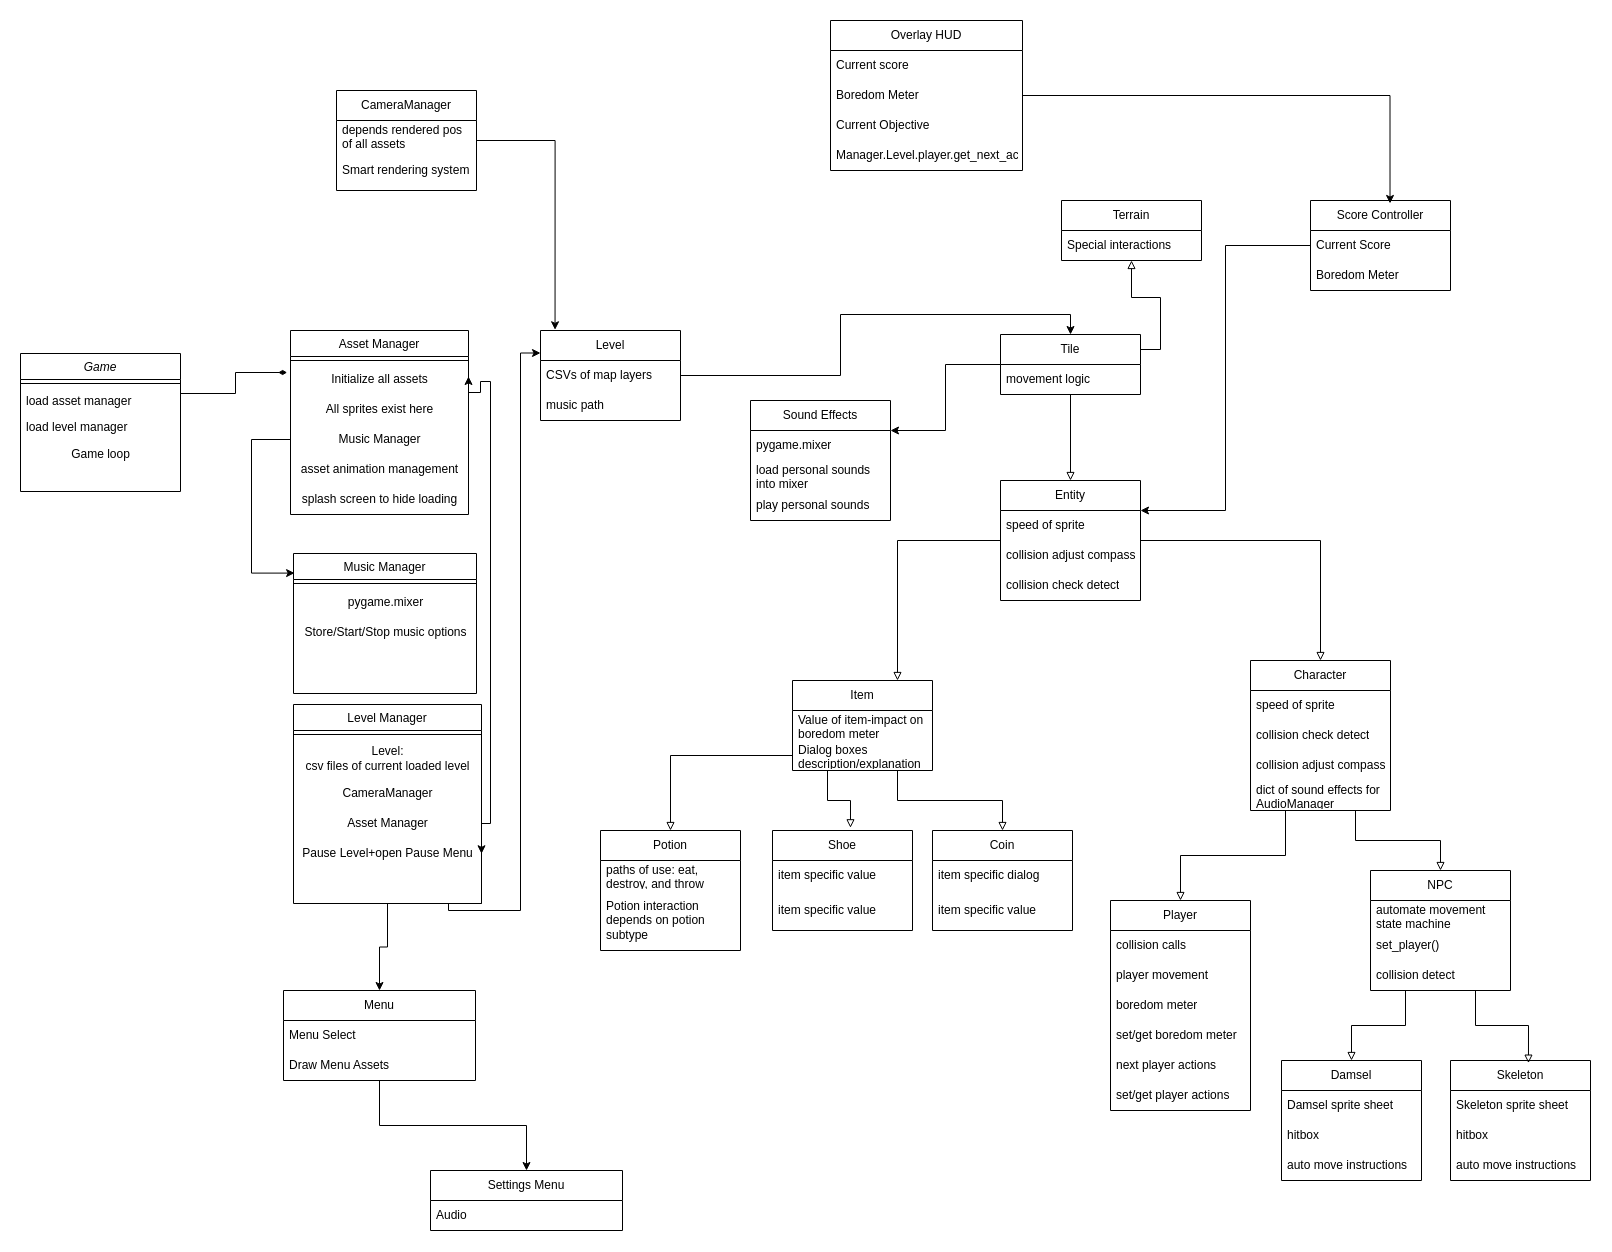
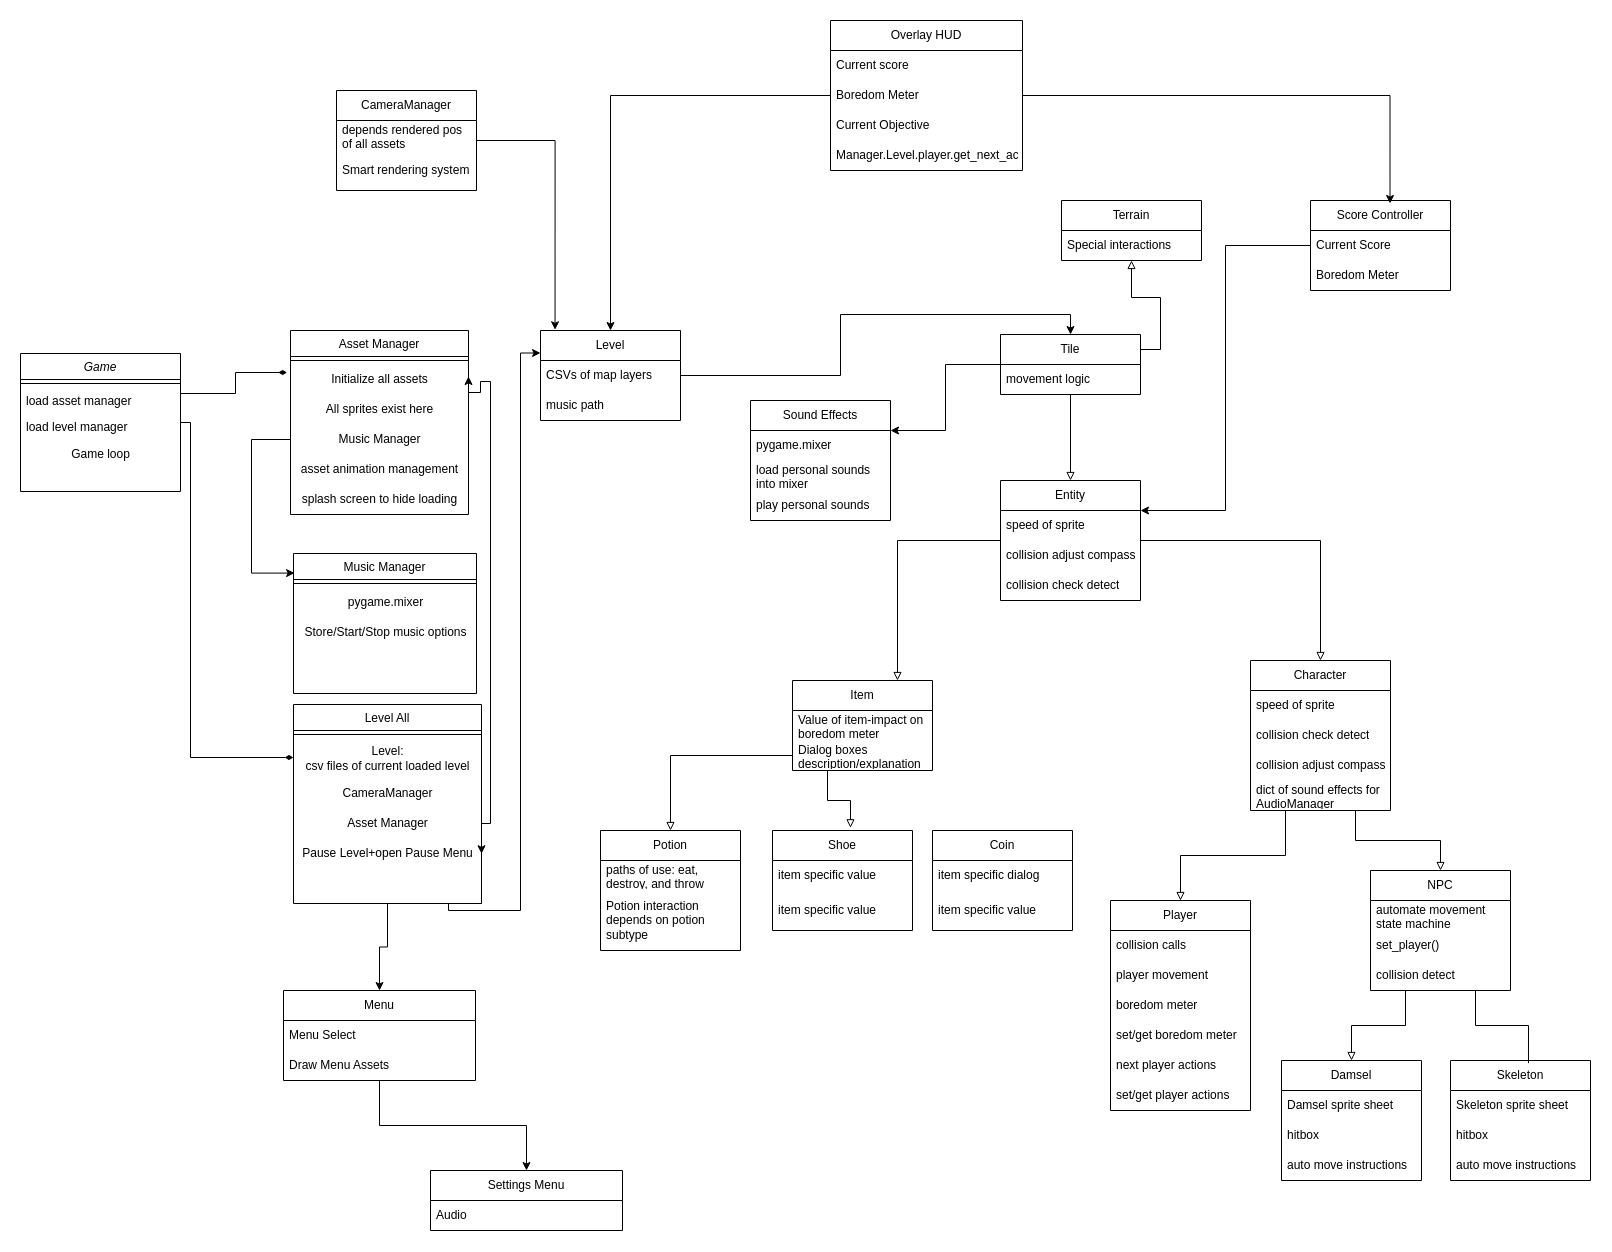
+ <mxCell id="77" style="edgeStyle=orthogonalEdgeStyle;rounded=0;orthogonalLoop=1;jettySize=auto;html=1;entryX=0.5;entryY=0;entryDx=0;entryDy=0;" edge="1" parent="1" source="78" target="30"><mxGeometry relative="1" as="geometry" /></mxCell>
+ <mxCell id="83" style="edgeStyle=orthogonalEdgeStyle;rounded=0;orthogonalLoop=1;jettySize=auto;html=1;entryX=0;entryY=0.475;entryDx=0;entryDy=0;entryPerimeter=0;endArrow=diamondThin;endFill=1;" parent="1" source="2" target="22" edge="1"><mxGeometry relative="1" as="geometry"><Array as="points"><mxPoint x="190" y="422" /><mxPoint x="190" y="757" /></Array></mxGeometry></mxCell>
- <mxCell id="20" value="Level Manager" style="swimlane;fontStyle=0;align=center;verticalAlign=top;childLayout=stackLayout;horizontal=1;startSize=26;horizontalStack=0;resizeParent=1;resizeLast=0;collapsible=1;marginBottom=0;rounded=0;shadow=0;strokeWidth=1;" parent="1" vertex="1"><mxGeometry x="293" y="704" width="188" height="199" as="geometry"><mxRectangle x="550" y="140" width="160" height="26" as="alternateBounds" /></mxGeometry></mxCell>
+ <mxCell id="20" value="Level All" style="swimlane;fontStyle=0;align=center;verticalAlign=top;childLayout=stackLayout;horizontal=1;startSize=26;horizontalStack=0;resizeParent=1;resizeLast=0;collapsible=1;marginBottom=0;rounded=0;shadow=0;strokeWidth=1;" parent="1" vertex="1"><mxGeometry x="293" y="704" width="188" height="199" as="geometry"><mxRectangle x="550" y="140" width="160" height="26" as="alternateBounds" /></mxGeometry></mxCell>
- <mxCell id="35" style="edgeStyle=orthogonalEdgeStyle;rounded=0;orthogonalLoop=1;jettySize=auto;html=1;exitX=0.75;exitY=1;exitDx=0;exitDy=0;entryX=0.5;entryY=0;entryDx=0;entryDy=0;endArrow=block;endFill=0;" parent="1" source="36" target="46" edge="1"><mxGeometry relative="1" as="geometry" /></mxCell>
- <mxCell id="70" style="edgeStyle=orthogonalEdgeStyle;rounded=0;orthogonalLoop=1;jettySize=auto;html=1;exitX=0.75;exitY=1;exitDx=0;exitDy=0;entryX=0.557;entryY=0.022;entryDx=0;entryDy=0;entryPerimeter=0;endArrow=block;endFill=0;" parent="1" source="71" target="49" edge="1"><mxGeometry relative="1" as="geometry"><mxPoint x="1520" y="1060" as="targetPoint" /></mxGeometry></mxCell>
+ <mxCell id="70" style="edgeStyle=orthogonalEdgeStyle;rounded=0;orthogonalLoop=1;jettySize=auto;html=1;exitX=0.75;exitY=1;exitDx=0;exitDy=0;entryX=0.557;entryY=0.022;entryDx=0;entryDy=0;entryPerimeter=0;endArrow=none;endFill=0;" parent="1" source="71" target="49" edge="1"><mxGeometry relative="1" as="geometry"><mxPoint x="1520" y="1060" as="targetPoint" /></mxGeometry></mxCell>
